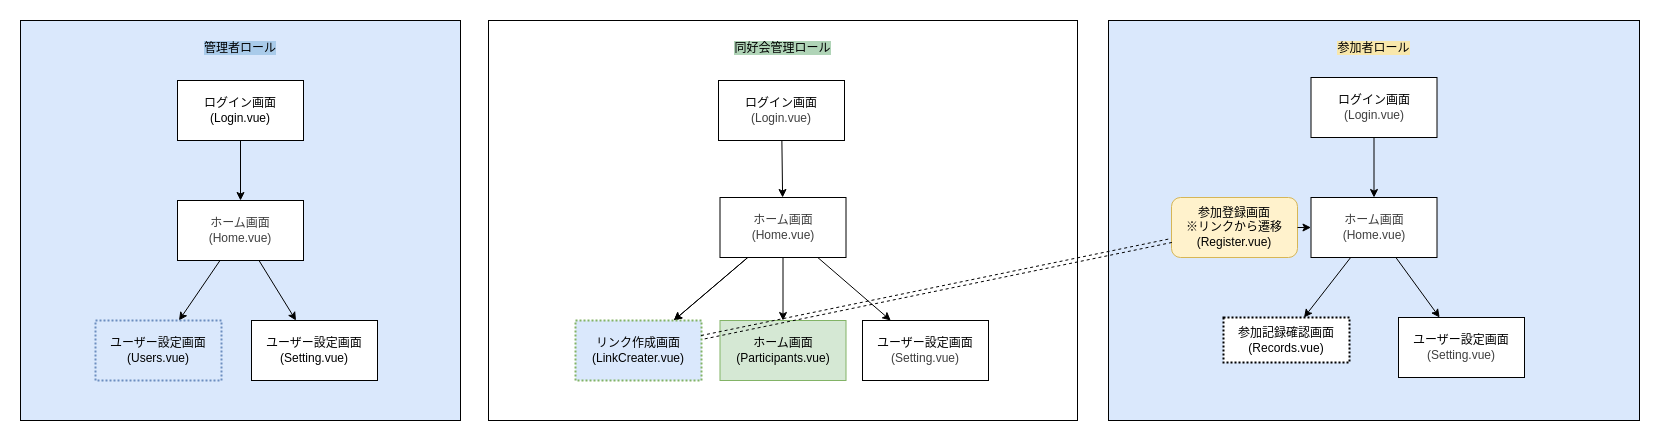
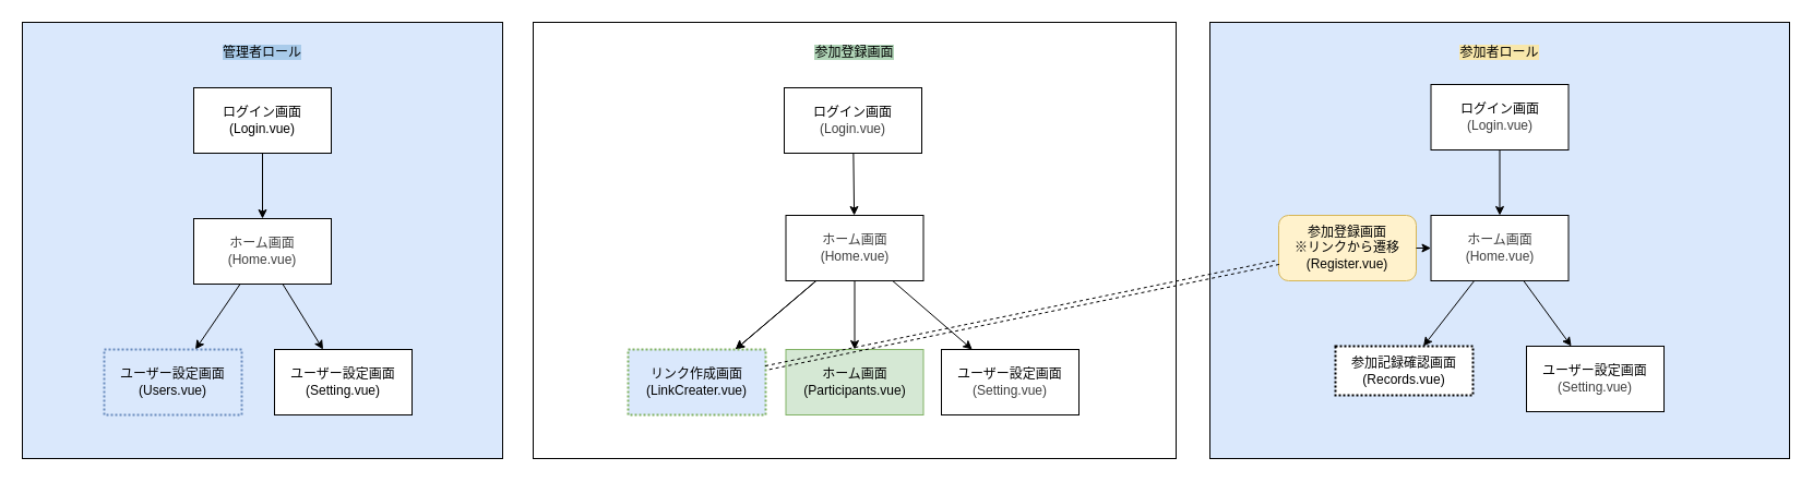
- <mxCell id="2" value="&lt;div&gt;&lt;br&gt;&lt;/div&gt;&lt;span style=&quot;background-color: light-dark(rgb(176, 212, 183), rgb(237, 237, 237));&quot;&gt;同好会管理ロール&lt;/span&gt;" style="rounded=0;whiteSpace=wrap;html=1;verticalAlign=top;" parent="1" vertex="1"><mxGeometry x="488" y="20" width="589" height="400" as="geometry" /></mxCell>
+ <mxCell id="2" value="&lt;div&gt;&lt;br&gt;&lt;/div&gt;&lt;span style=&quot;background-color: light-dark(rgb(176, 212, 183), rgb(237, 237, 237));&quot;&gt;参加登録画面&lt;/span&gt;" style="rounded=0;whiteSpace=wrap;html=1;verticalAlign=top;" parent="1" vertex="1"><mxGeometry x="488" y="20" width="589" height="400" as="geometry" /></mxCell>
